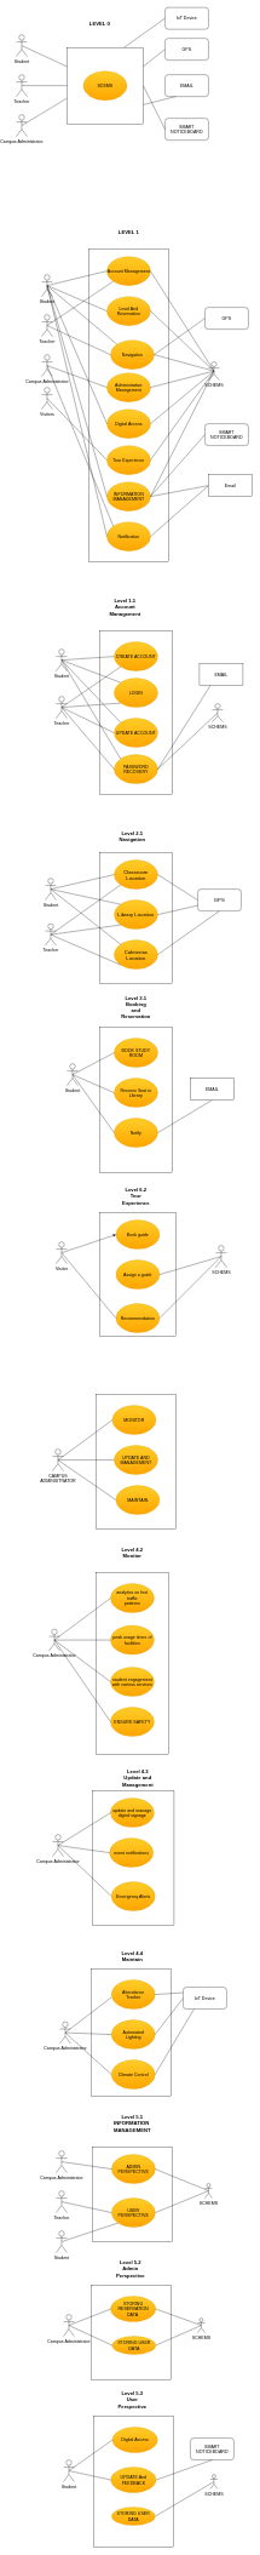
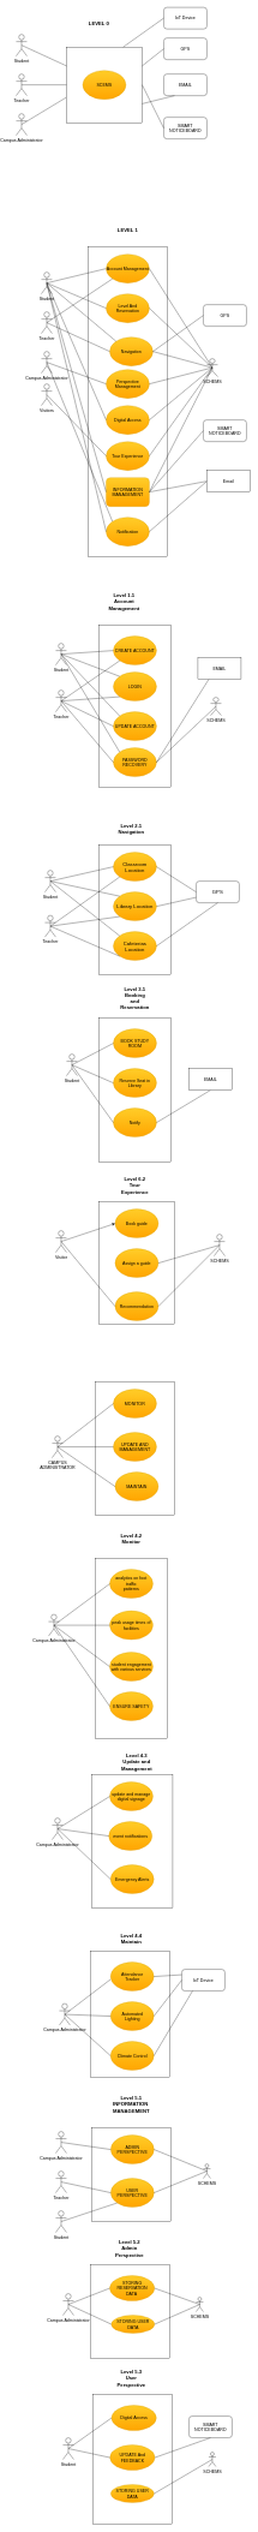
- <mxCell id="21" value="Administrative Management" style="ellipse;whiteSpace=wrap;html=1;fillColor=#ffcd28;strokeColor=#d79b00;gradientColor=#ffa500;" parent="1" vertex="1"><mxGeometry x="270" y="1025" width="120" height="80" as="geometry" /></mxCell>
+ <mxCell id="21" value="Perspective Management" style="ellipse;whiteSpace=wrap;html=1;fillColor=#ffcd28;strokeColor=#d79b00;gradientColor=#ffa500;" parent="1" vertex="1"><mxGeometry x="270" y="1025" width="120" height="80" as="geometry" /></mxCell>
- <mxCell id="17" value="INFORMATION MANAGEMENT" style="ellipse;whiteSpace=wrap;html=1;fillColor=#ffcd28;strokeColor=#d79b00;gradientColor=#ffa500;" parent="1" vertex="1"><mxGeometry x="270" y="1325" width="120" height="80" as="geometry" /></mxCell>
+ <mxCell id="17" value="INFORMATION MANAGEMENT" style="whiteSpace=wrap;html=1;fillColor=#ffcd28;strokeColor=#d79b00;gradientColor=#ffa500;rounded=1;" parent="1" vertex="1"><mxGeometry x="270" y="1325" width="120" height="80" as="geometry" /></mxCell>
- <mxCell id="130" value="MONITOR" style="ellipse;whiteSpace=wrap;html=1;fillColor=#ffcd28;gradientColor=#ffa500;strokeColor=#d79b00;" parent="1" vertex="1"><mxGeometry x="285" y="3865" width="120" height="80" as="geometry" /></mxCell>
+ <mxCell id="130" value="MONITOR" style="ellipse;whiteSpace=wrap;html=1;fillColor=#ffcd28;gradientColor=#ffa500;strokeColor=#d79b00;" parent="1" vertex="1"><mxGeometry x="290" y="3855" width="120" height="80" as="geometry" /></mxCell>
